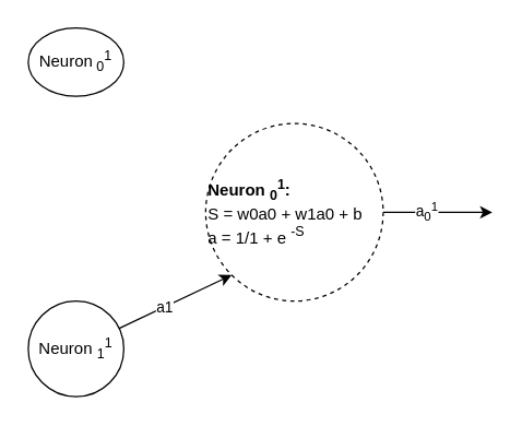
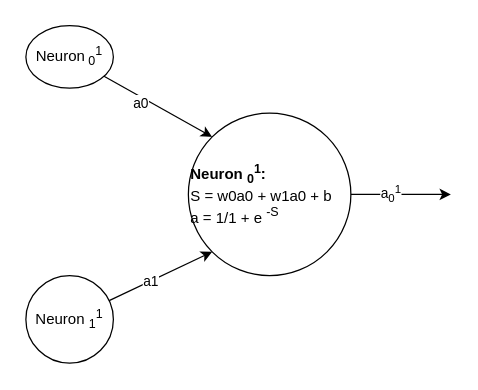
+ <mxCell id="7" style="rounded=0;orthogonalLoop=1;jettySize=auto;html=1;entryX=0;entryY=0;entryDx=0;entryDy=0;" edge="1" parent="1" source="3" target="2"><mxGeometry relative="1" as="geometry"><mxPoint x="214.251" y="-159.749" as="targetPoint" /></mxGeometry></mxCell>
+ <mxCell id="8" value="a0" style="edgeLabel;html=1;align=center;verticalAlign=middle;resizable=0;points=[];container=0;" vertex="1" connectable="0" parent="7"><mxGeometry x="-0.292" y="-3" relative="1" as="geometry"><mxPoint y="1" as="offset" /></mxGeometry></mxCell>
- <mxCell id="2" value="&lt;div align=&quot;left&quot;&gt;&lt;b&gt;Neuron &lt;sub&gt;0&lt;/sub&gt;&lt;sup&gt;1&lt;/sup&gt;:&lt;/b&gt;&lt;br&gt;&lt;/div&gt;&lt;div align=&quot;left&quot;&gt;S = w0a0 + w1a0 + b&lt;br&gt;a = 1/1 + e &lt;sup&gt;-S&lt;/sup&gt;&lt;br&gt;&lt;/div&gt;" style="ellipse;whiteSpace=wrap;html=1;aspect=fixed;align=left;dashed=1;" vertex="1" parent="1"><mxGeometry x="150" y="90" width="130" height="130" as="geometry" /></mxCell>
+ <mxCell id="2" value="&lt;div align=&quot;left&quot;&gt;&lt;b&gt;Neuron &lt;sub&gt;0&lt;/sub&gt;&lt;sup&gt;1&lt;/sup&gt;:&lt;/b&gt;&lt;br&gt;&lt;/div&gt;&lt;div align=&quot;left&quot;&gt;S = w0a0 + w1a0 + b&lt;br&gt;a = 1/1 + e &lt;sup&gt;-S&lt;/sup&gt;&lt;br&gt;&lt;/div&gt;" style="ellipse;whiteSpace=wrap;html=1;aspect=fixed;align=left;" vertex="1" parent="1"><mxGeometry x="150" y="90" width="130" height="130" as="geometry" /></mxCell>
